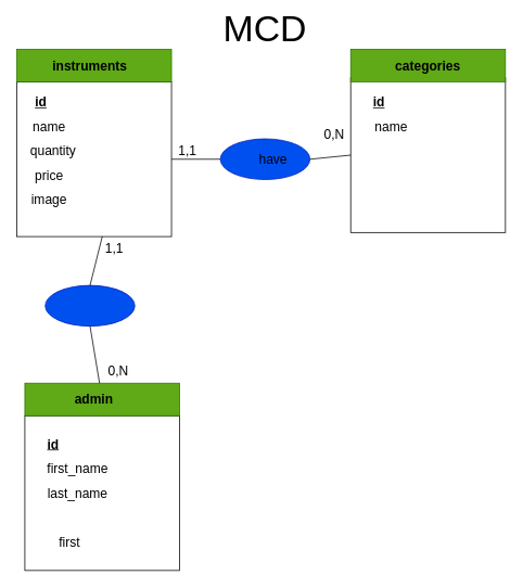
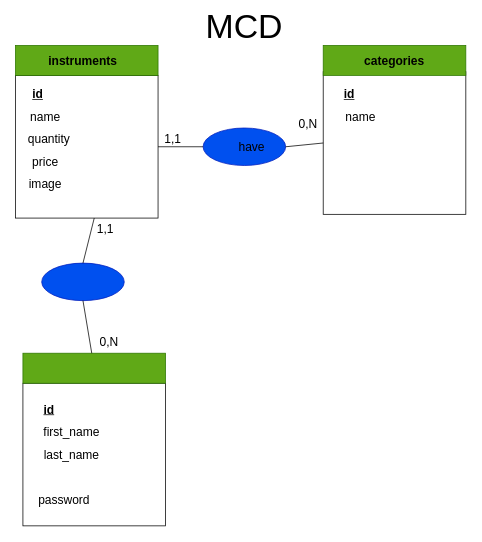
- <mxCell id="20" value="&lt;b&gt;admin&lt;/b&gt;" style="text;strokeColor=none;fillColor=none;html=1;align=center;verticalAlign=middle;whiteSpace=wrap;rounded=0;fontSize=16;" parent="1" vertex="1"><mxGeometry x="85" y="475" width="60" height="30" as="geometry" /></mxCell>
- <mxCell id="24" value="first" style="text;strokeColor=none;fillColor=none;html=1;align=center;verticalAlign=middle;whiteSpace=wrap;rounded=0;fontSize=16;" parent="1" vertex="1"><mxGeometry x="55" y="650" width="60" height="30" as="geometry" /></mxCell>
+ <mxCell id="24" value="password" style="text;strokeColor=none;fillColor=none;html=1;align=center;verticalAlign=middle;whiteSpace=wrap;rounded=0;fontSize=16;" parent="1" vertex="1"><mxGeometry x="55" y="650" width="60" height="30" as="geometry" /></mxCell>
